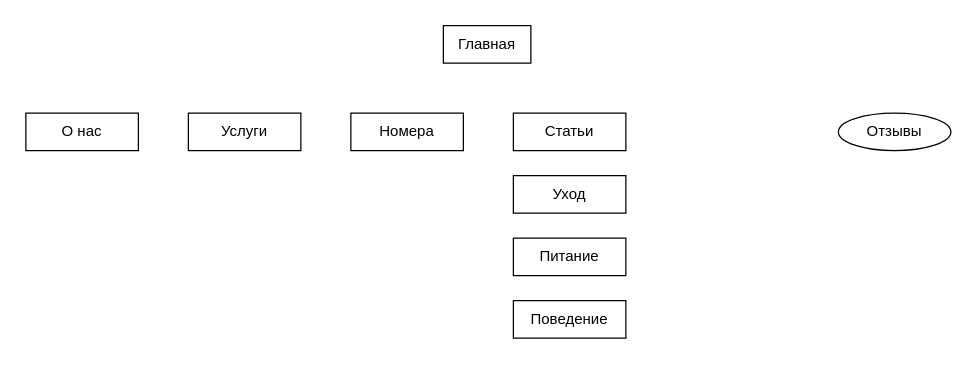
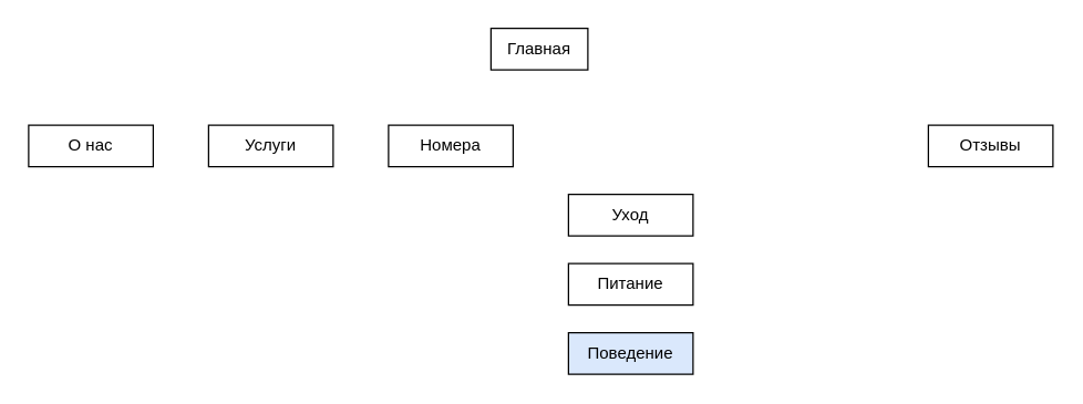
- <mxCell id="6" value="Статьи" style="rounded=0;whiteSpace=wrap;html=1;" parent="1" vertex="1"><mxGeometry x="410" y="90" width="90" height="30" as="geometry" /></mxCell>
- <mxCell id="7" value="Отзывы" style="ellipse;whiteSpace=wrap;html=1;" parent="1" vertex="1"><mxGeometry x="670" y="90" width="90" height="30" as="geometry" /></mxCell>
+ <mxCell id="7" value="Отзывы" style="rounded=0;whiteSpace=wrap;html=1;" parent="1" vertex="1"><mxGeometry x="670" y="90" width="90" height="30" as="geometry" /></mxCell>
- <mxCell id="10" value="Поведение" style="rounded=0;whiteSpace=wrap;html=1;" vertex="1" parent="1"><mxGeometry x="410" y="240" width="90" height="30" as="geometry" /></mxCell>
+ <mxCell id="10" value="Поведение" style="rounded=0;whiteSpace=wrap;html=1;fillColor=#dae8fc;" vertex="1" parent="1"><mxGeometry x="410" y="240" width="90" height="30" as="geometry" /></mxCell>
